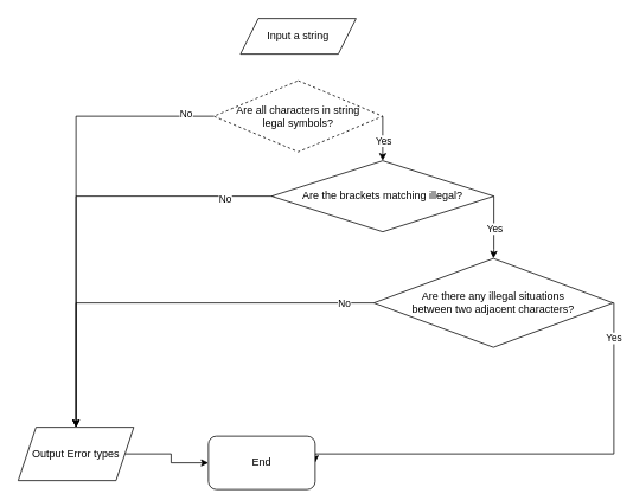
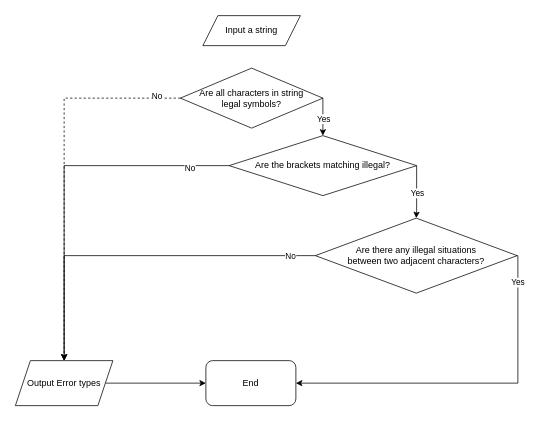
- <mxCell id="3" style="edgeStyle=orthogonalEdgeStyle;rounded=0;orthogonalLoop=1;jettySize=auto;html=1;entryX=0.5;entryY=0;entryDx=0;entryDy=0;" edge="1" parent="1" source="5" target="20"><mxGeometry relative="1" as="geometry" /></mxCell>
+ <mxCell id="3" style="edgeStyle=orthogonalEdgeStyle;rounded=0;orthogonalLoop=1;jettySize=auto;html=1;entryX=0.5;entryY=0;entryDx=0;entryDy=0;dashed=1;" edge="1" parent="1" source="5" target="20"><mxGeometry relative="1" as="geometry" /></mxCell>
- <mxCell id="5" value="Are all characters in string&lt;br&gt;legal symbols?" style="rhombus;whiteSpace=wrap;html=1;dashed=1;" vertex="1" parent="1"><mxGeometry x="240" y="90" width="190" height="80" as="geometry" /></mxCell>
+ <mxCell id="5" value="Are all characters in string&lt;br&gt;legal symbols?" style="rhombus;whiteSpace=wrap;html=1;" vertex="1" parent="1"><mxGeometry x="240" y="90" width="190" height="80" as="geometry" /></mxCell>
- <mxCell id="18" value="End" style="rounded=1;whiteSpace=wrap;html=1;" vertex="1" parent="1"><mxGeometry x="234" y="490" width="120" height="60" as="geometry" /></mxCell>
+ <mxCell id="18" value="End" style="rounded=1;whiteSpace=wrap;html=1;" vertex="1" parent="1"><mxGeometry x="274" y="480" width="120" height="60" as="geometry" /></mxCell>
